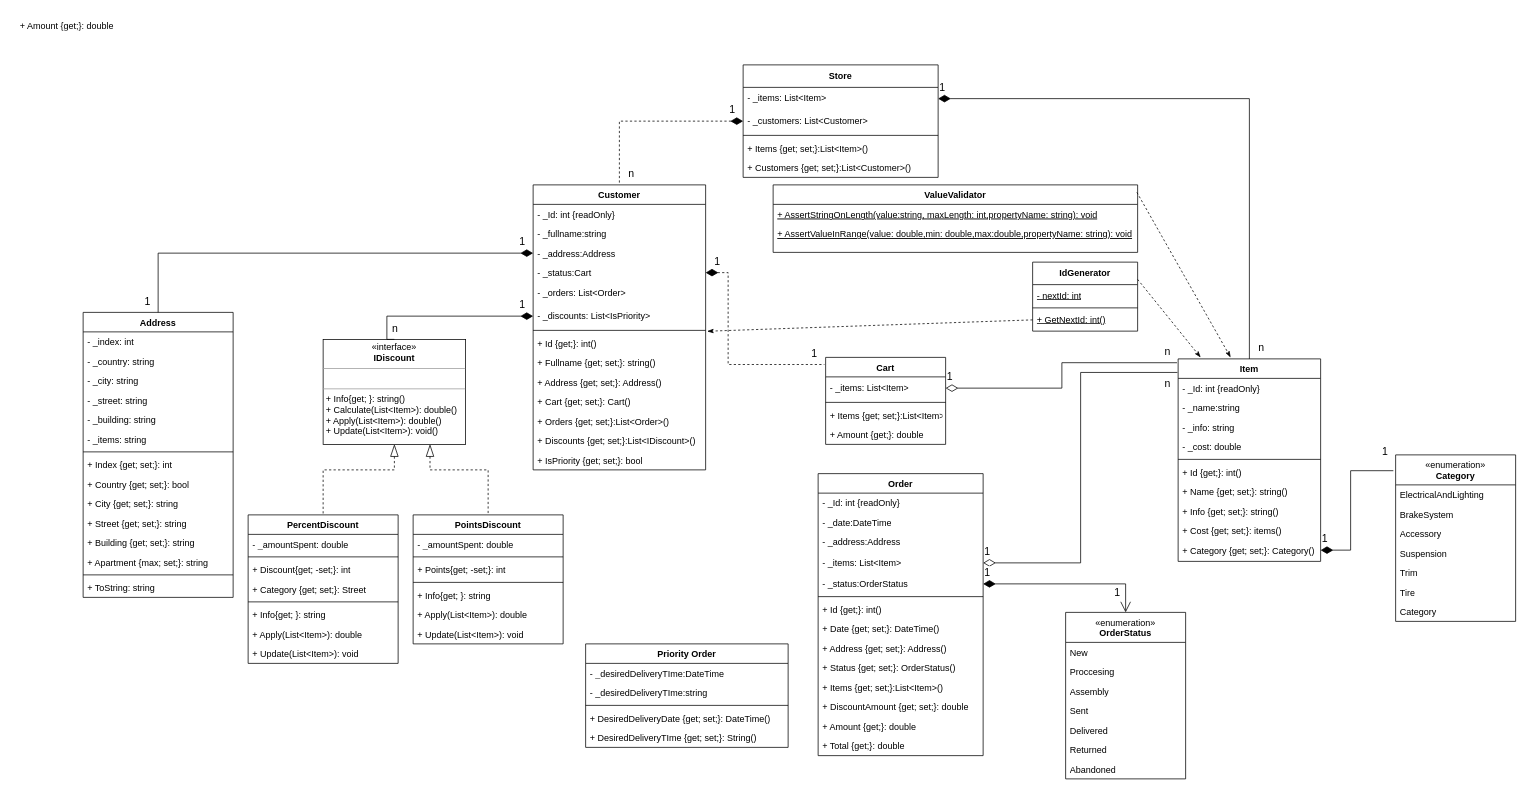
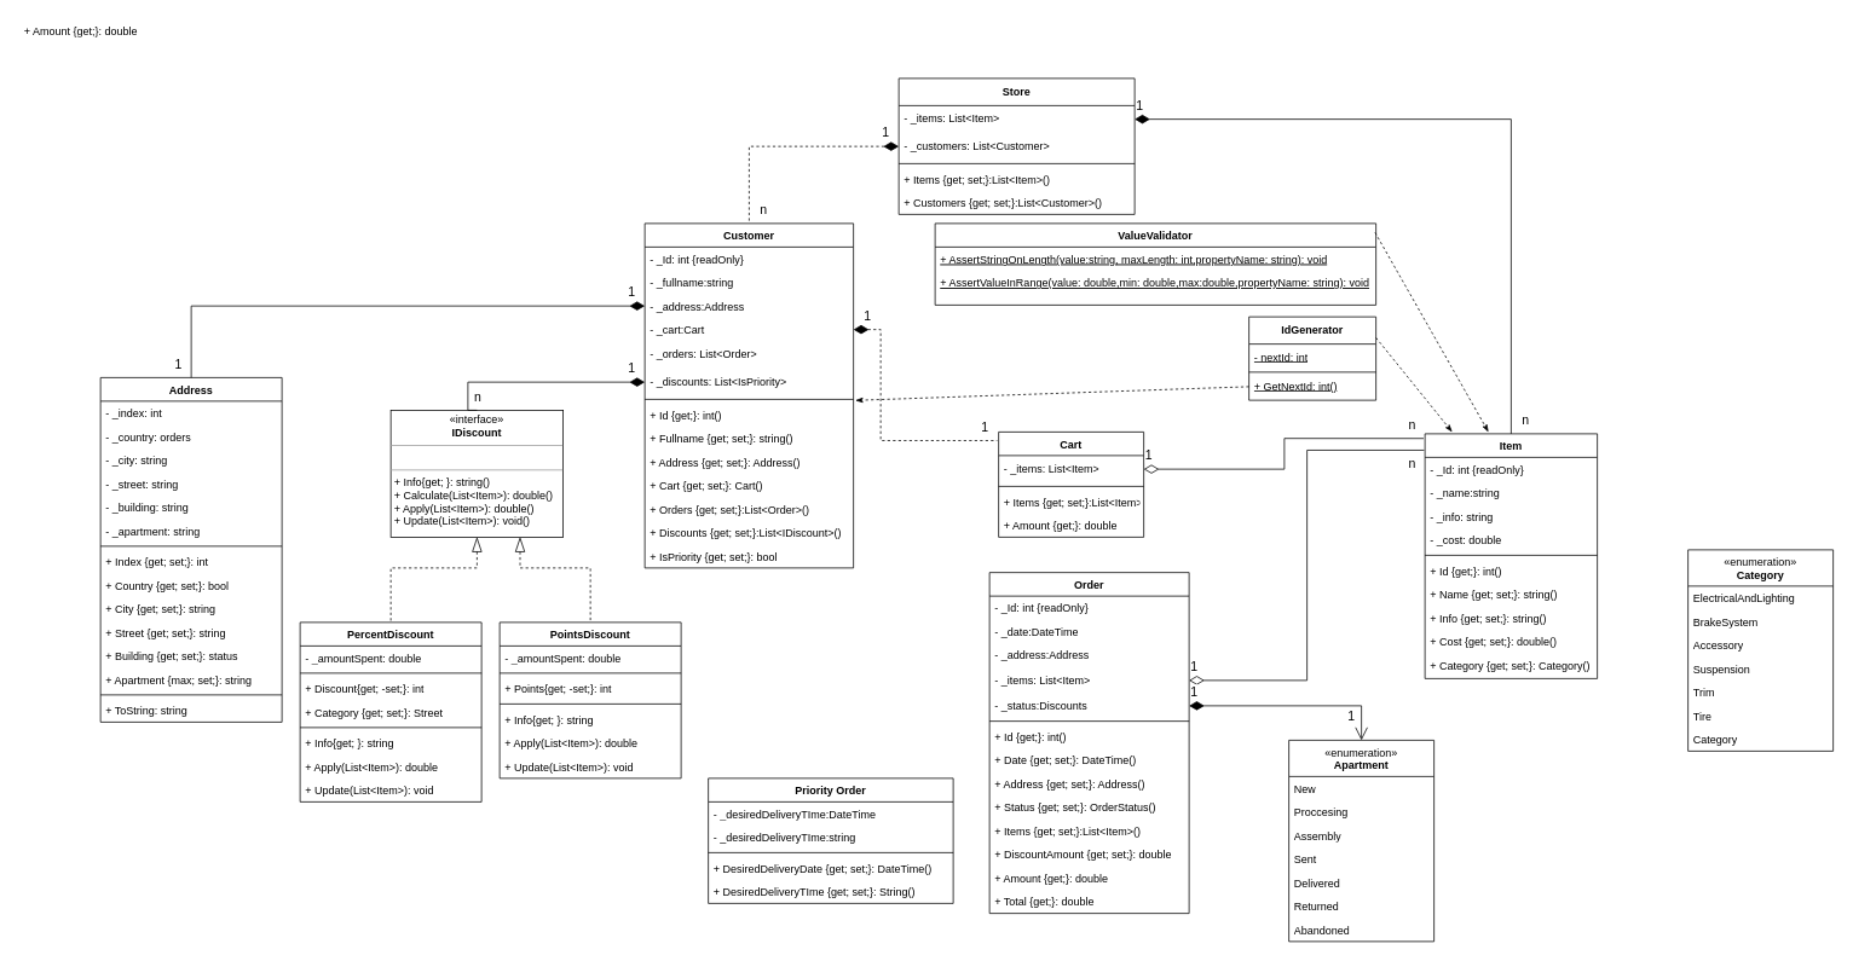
- <mxCell id="17" value="- _status:Cart" style="text;align=left;verticalAlign=top;spacingLeft=4;spacingRight=4;overflow=hidden;rotatable=0;points=[[0,0.5],[1,0.5]];portConstraint=eastwest;rounded=0;shadow=0;html=0;" parent="13" vertex="1"><mxGeometry y="104" width="230" height="26" as="geometry" /></mxCell>
+ <mxCell id="17" value="- _cart:Cart" style="text;align=left;verticalAlign=top;spacingLeft=4;spacingRight=4;overflow=hidden;rotatable=0;points=[[0,0.5],[1,0.5]];portConstraint=eastwest;rounded=0;shadow=0;html=0;" parent="13" vertex="1"><mxGeometry y="104" width="230" height="26" as="geometry" /></mxCell>
- <mxCell id="63" value="- _country: string" style="text;align=left;verticalAlign=top;spacingLeft=4;spacingRight=4;overflow=hidden;rotatable=0;points=[[0,0.5],[1,0.5]];portConstraint=eastwest;rounded=0;shadow=0;html=0;" parent="61" vertex="1"><mxGeometry y="52" width="200" height="26" as="geometry" /></mxCell>
+ <mxCell id="63" value="- _country: orders" style="text;align=left;verticalAlign=top;spacingLeft=4;spacingRight=4;overflow=hidden;rotatable=0;points=[[0,0.5],[1,0.5]];portConstraint=eastwest;rounded=0;shadow=0;html=0;" parent="61" vertex="1"><mxGeometry y="52" width="200" height="26" as="geometry" /></mxCell>
- <mxCell id="67" value="- _items: string" style="text;align=left;verticalAlign=top;spacingLeft=4;spacingRight=4;overflow=hidden;rotatable=0;points=[[0,0.5],[1,0.5]];portConstraint=eastwest;rounded=0;shadow=0;html=0;" parent="61" vertex="1"><mxGeometry y="156" width="200" height="26" as="geometry" /></mxCell>
+ <mxCell id="67" value="- _apartment: string" style="text;align=left;verticalAlign=top;spacingLeft=4;spacingRight=4;overflow=hidden;rotatable=0;points=[[0,0.5],[1,0.5]];portConstraint=eastwest;rounded=0;shadow=0;html=0;" parent="61" vertex="1"><mxGeometry y="156" width="200" height="26" as="geometry" /></mxCell>
- <mxCell id="58" value="" style="endArrow=none;html=1;endSize=12;startArrow=diamondThin;startSize=14;startFill=1;edgeStyle=orthogonalEdgeStyle;rounded=0;entryX=-0.019;entryY=0.095;entryDx=0;entryDy=0;exitX=1;exitY=0.5;exitDx=0;exitDy=0;entryPerimeter=0;endFill=0;" parent="1" source="12" target="50" edge="1"><mxGeometry relative="1" as="geometry"><mxPoint x="1510" y="196" as="sourcePoint" /><mxPoint x="1640" y="246" as="targetPoint" /><mxPoint as="offset" /><Array as="points"><mxPoint x="1800" y="733" /><mxPoint x="1800" y="627" /></Array></mxGeometry></mxCell>
- <mxCell id="59" value="1" style="edgeLabel;resizable=0;html=1;align=left;verticalAlign=top;fontSize=14;" parent="58" connectable="0" vertex="1"><mxGeometry x="-1" relative="1" as="geometry"><mxPoint y="-30" as="offset" /></mxGeometry></mxCell>
- <mxCell id="60" value="1" style="edgeLabel;resizable=0;html=1;align=right;verticalAlign=top;fontSize=14;" parent="58" connectable="0" vertex="1"><mxGeometry x="1" relative="1" as="geometry"><mxPoint x="-7" y="-41" as="offset" /></mxGeometry></mxCell>
- <mxCell id="11" value="+ Cost {get; set;}: items()" style="text;align=left;verticalAlign=top;spacingLeft=4;spacingRight=4;overflow=hidden;rotatable=0;points=[[0,0.5],[1,0.5]];portConstraint=eastwest;rounded=0;" parent="2" vertex="1"><mxGeometry y="216" width="190" height="26" as="geometry" /></mxCell>
+ <mxCell id="11" value="+ Cost {get; set;}: double()" style="text;align=left;verticalAlign=top;spacingLeft=4;spacingRight=4;overflow=hidden;rotatable=0;points=[[0,0.5],[1,0.5]];portConstraint=eastwest;rounded=0;" parent="2" vertex="1"><mxGeometry y="216" width="190" height="26" as="geometry" /></mxCell>
- <mxCell id="73" value="+ Building {get; set;}: string" style="text;align=left;verticalAlign=top;spacingLeft=4;spacingRight=4;overflow=hidden;rotatable=0;points=[[0,0.5],[1,0.5]];portConstraint=eastwest;rounded=0;" parent="61" vertex="1"><mxGeometry y="294" width="200" height="26" as="geometry" /></mxCell>
+ <mxCell id="73" value="+ Building {get; set;}: status" style="text;align=left;verticalAlign=top;spacingLeft=4;spacingRight=4;overflow=hidden;rotatable=0;points=[[0,0.5],[1,0.5]];portConstraint=eastwest;rounded=0;" parent="61" vertex="1"><mxGeometry y="294" width="200" height="26" as="geometry" /></mxCell>
- <mxCell id="93" value="- _status:OrderStatus" style="text;align=left;verticalAlign=top;spacingLeft=4;spacingRight=4;overflow=hidden;rotatable=0;points=[[0,0.5],[1,0.5]];portConstraint=eastwest;rounded=0;shadow=0;html=0;" parent="88" vertex="1"><mxGeometry y="134" width="220" height="26" as="geometry" /></mxCell>
+ <mxCell id="93" value="- _status:Discounts" style="text;align=left;verticalAlign=top;spacingLeft=4;spacingRight=4;overflow=hidden;rotatable=0;points=[[0,0.5],[1,0.5]];portConstraint=eastwest;rounded=0;shadow=0;html=0;" parent="88" vertex="1"><mxGeometry y="134" width="220" height="26" as="geometry" /></mxCell>
- <mxCell id="103" value="&lt;span style=&quot;font-weight: normal;&quot;&gt;«enumeration»&lt;/span&gt;&lt;br&gt;OrderStatus" style="swimlane;fontStyle=1;align=center;verticalAlign=top;childLayout=stackLayout;horizontal=1;startSize=40;horizontalStack=0;resizeParent=1;resizeParentMax=0;resizeLast=0;collapsible=1;marginBottom=0;whiteSpace=wrap;html=1;" parent="1" vertex="1"><mxGeometry x="1420" y="816" width="160" height="222" as="geometry" /></mxCell>
+ <mxCell id="103" value="&lt;span style=&quot;font-weight: normal;&quot;&gt;«enumeration»&lt;/span&gt;&lt;br&gt;Apartment" style="swimlane;fontStyle=1;align=center;verticalAlign=top;childLayout=stackLayout;horizontal=1;startSize=40;horizontalStack=0;resizeParent=1;resizeParentMax=0;resizeLast=0;collapsible=1;marginBottom=0;whiteSpace=wrap;html=1;" parent="1" vertex="1"><mxGeometry x="1420" y="816" width="160" height="222" as="geometry" /></mxCell>
